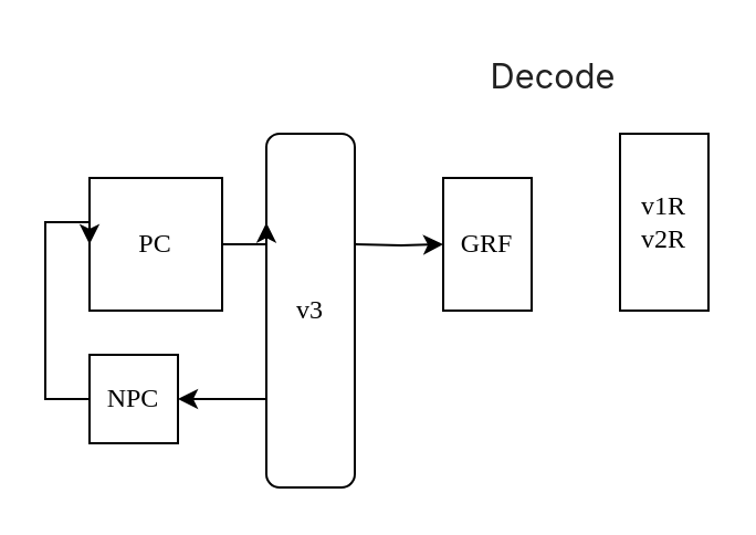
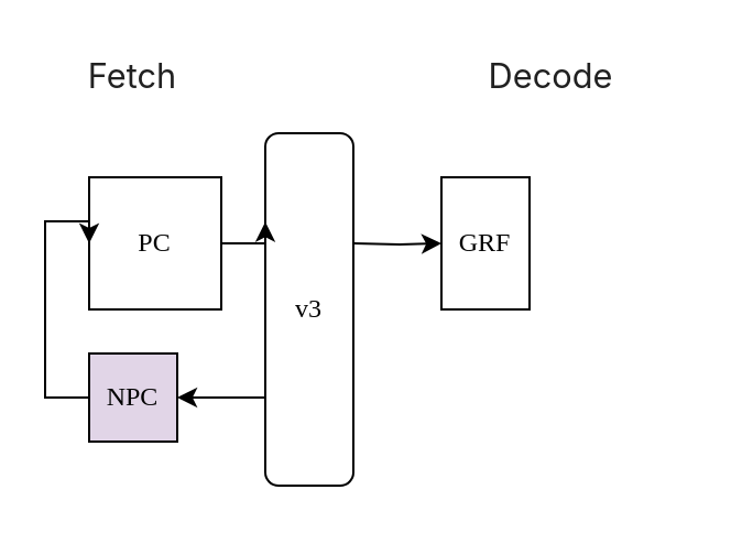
+ <mxCell id="11" value="&lt;span style=&quot;color: rgba(0, 0, 0, 0.87); font-family: _, -apple-system, BlinkMacSystemFont, Helvetica, Arial, sans-serif; font-size: 15.36px; font-style: normal; font-variant-ligatures: normal; font-variant-caps: normal; font-weight: 400; letter-spacing: normal; orphans: 2; text-align: left; text-indent: 0px; text-transform: none; widows: 2; word-spacing: 0px; -webkit-text-stroke-width: 0px; background-color: rgb(255, 255, 255); text-decoration-thickness: initial; text-decoration-style: initial; text-decoration-color: initial; float: none; display: inline !important;&quot;&gt;Fetch&lt;/span&gt;" style="text;html=1;strokeColor=none;fillColor=none;align=center;verticalAlign=middle;whiteSpace=wrap;rounded=0;fontFamily=Times New Roman;" vertex="1" parent="1"><mxGeometry x="30" y="20" width="60" height="30" as="geometry" /></mxCell>
- <mxCell id="10" value="v1R&lt;br&gt;v2R" style="rounded=0;whiteSpace=wrap;html=1;fontFamily=Times New Roman;" vertex="1" parent="1"><mxGeometry x="280" y="60" width="40" height="80" as="geometry" /></mxCell>
- <mxCell id="8" value="NPC" style="rounded=0;whiteSpace=wrap;html=1;fontFamily=Times New Roman;" vertex="1" parent="1"><mxGeometry x="40" y="160" width="40" height="40" as="geometry" /></mxCell>
+ <mxCell id="8" value="NPC" style="rounded=0;whiteSpace=wrap;html=1;fontFamily=Times New Roman;fillColor=#e1d5e7;" vertex="1" parent="1"><mxGeometry x="40" y="160" width="40" height="40" as="geometry" /></mxCell>
